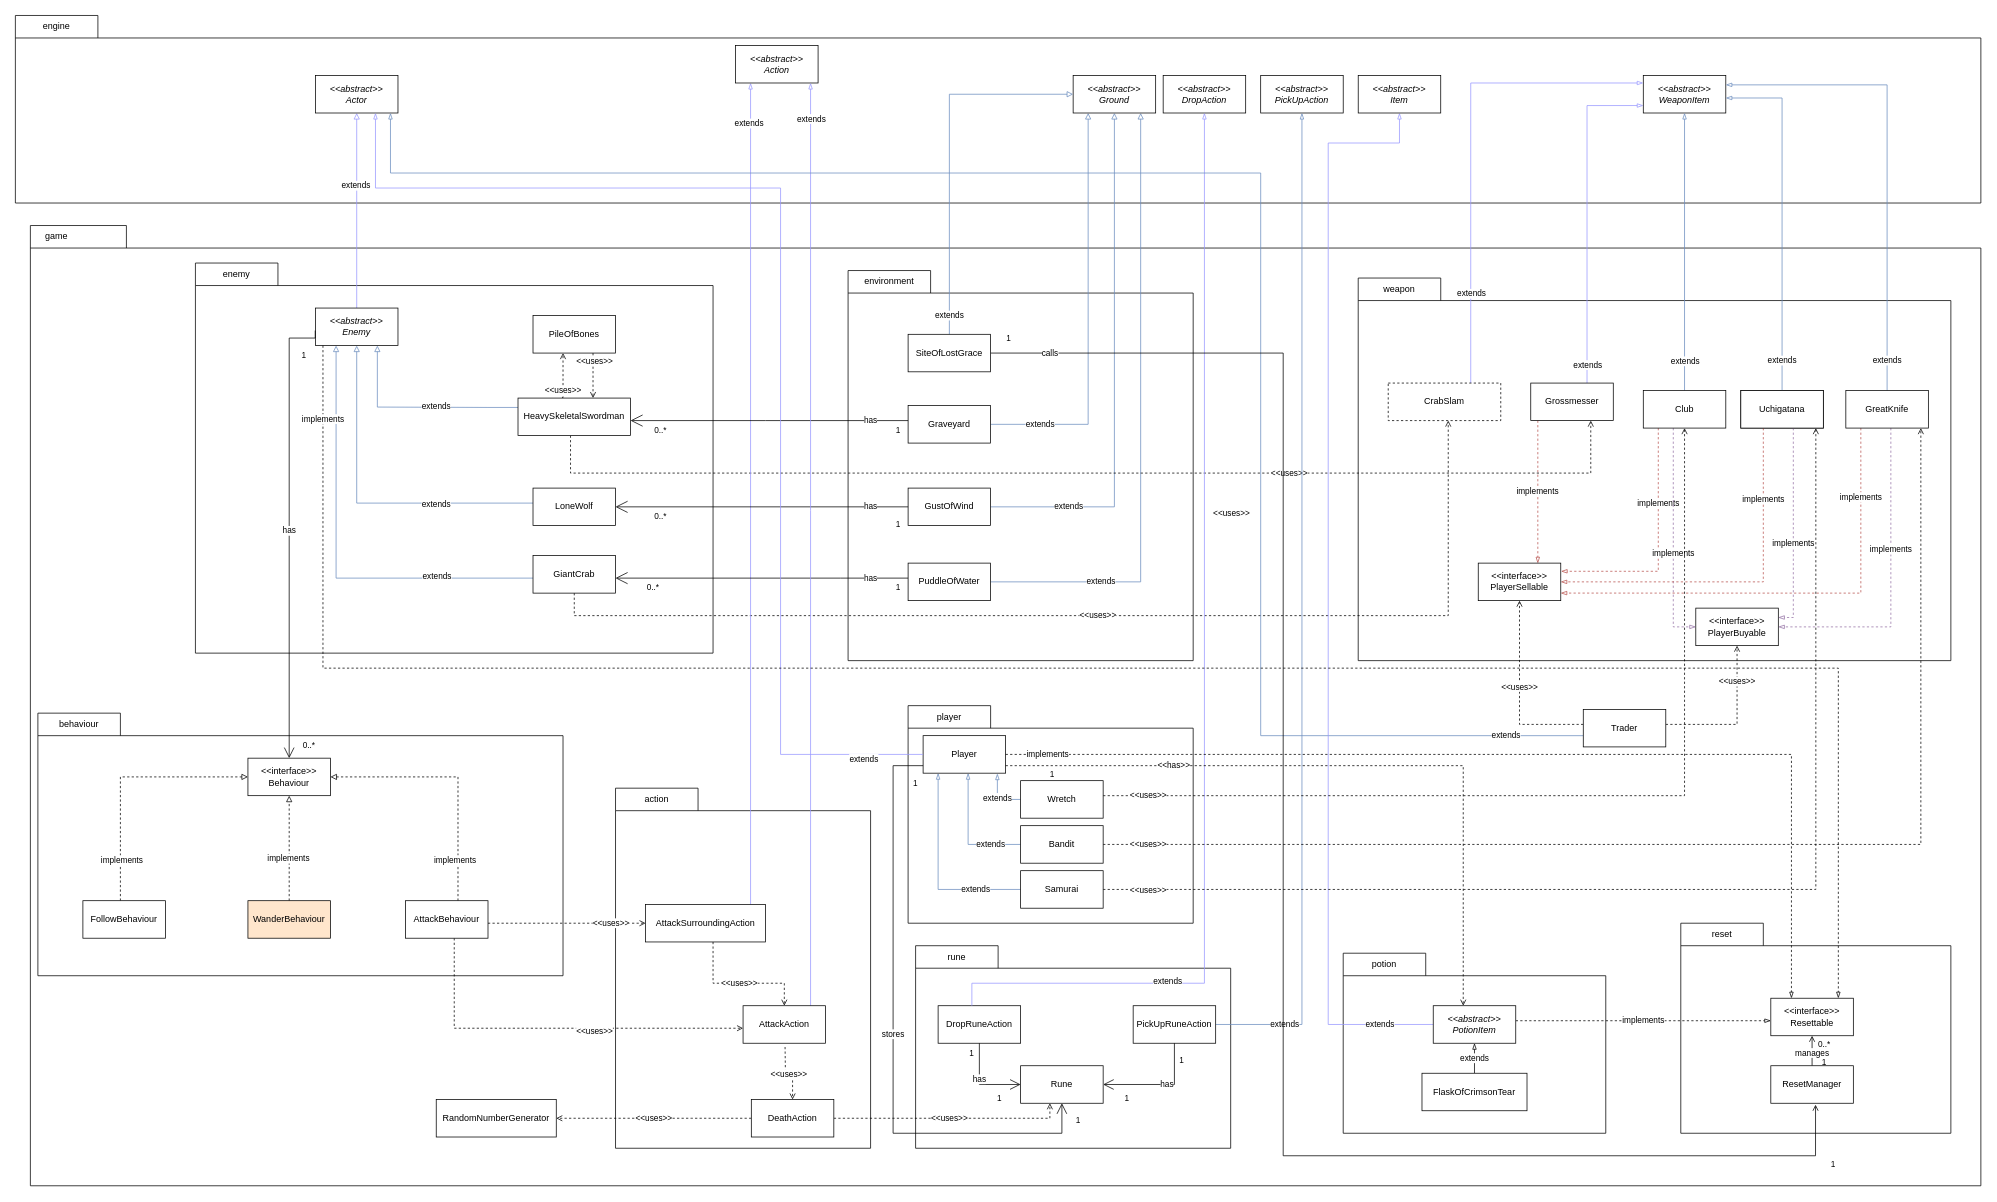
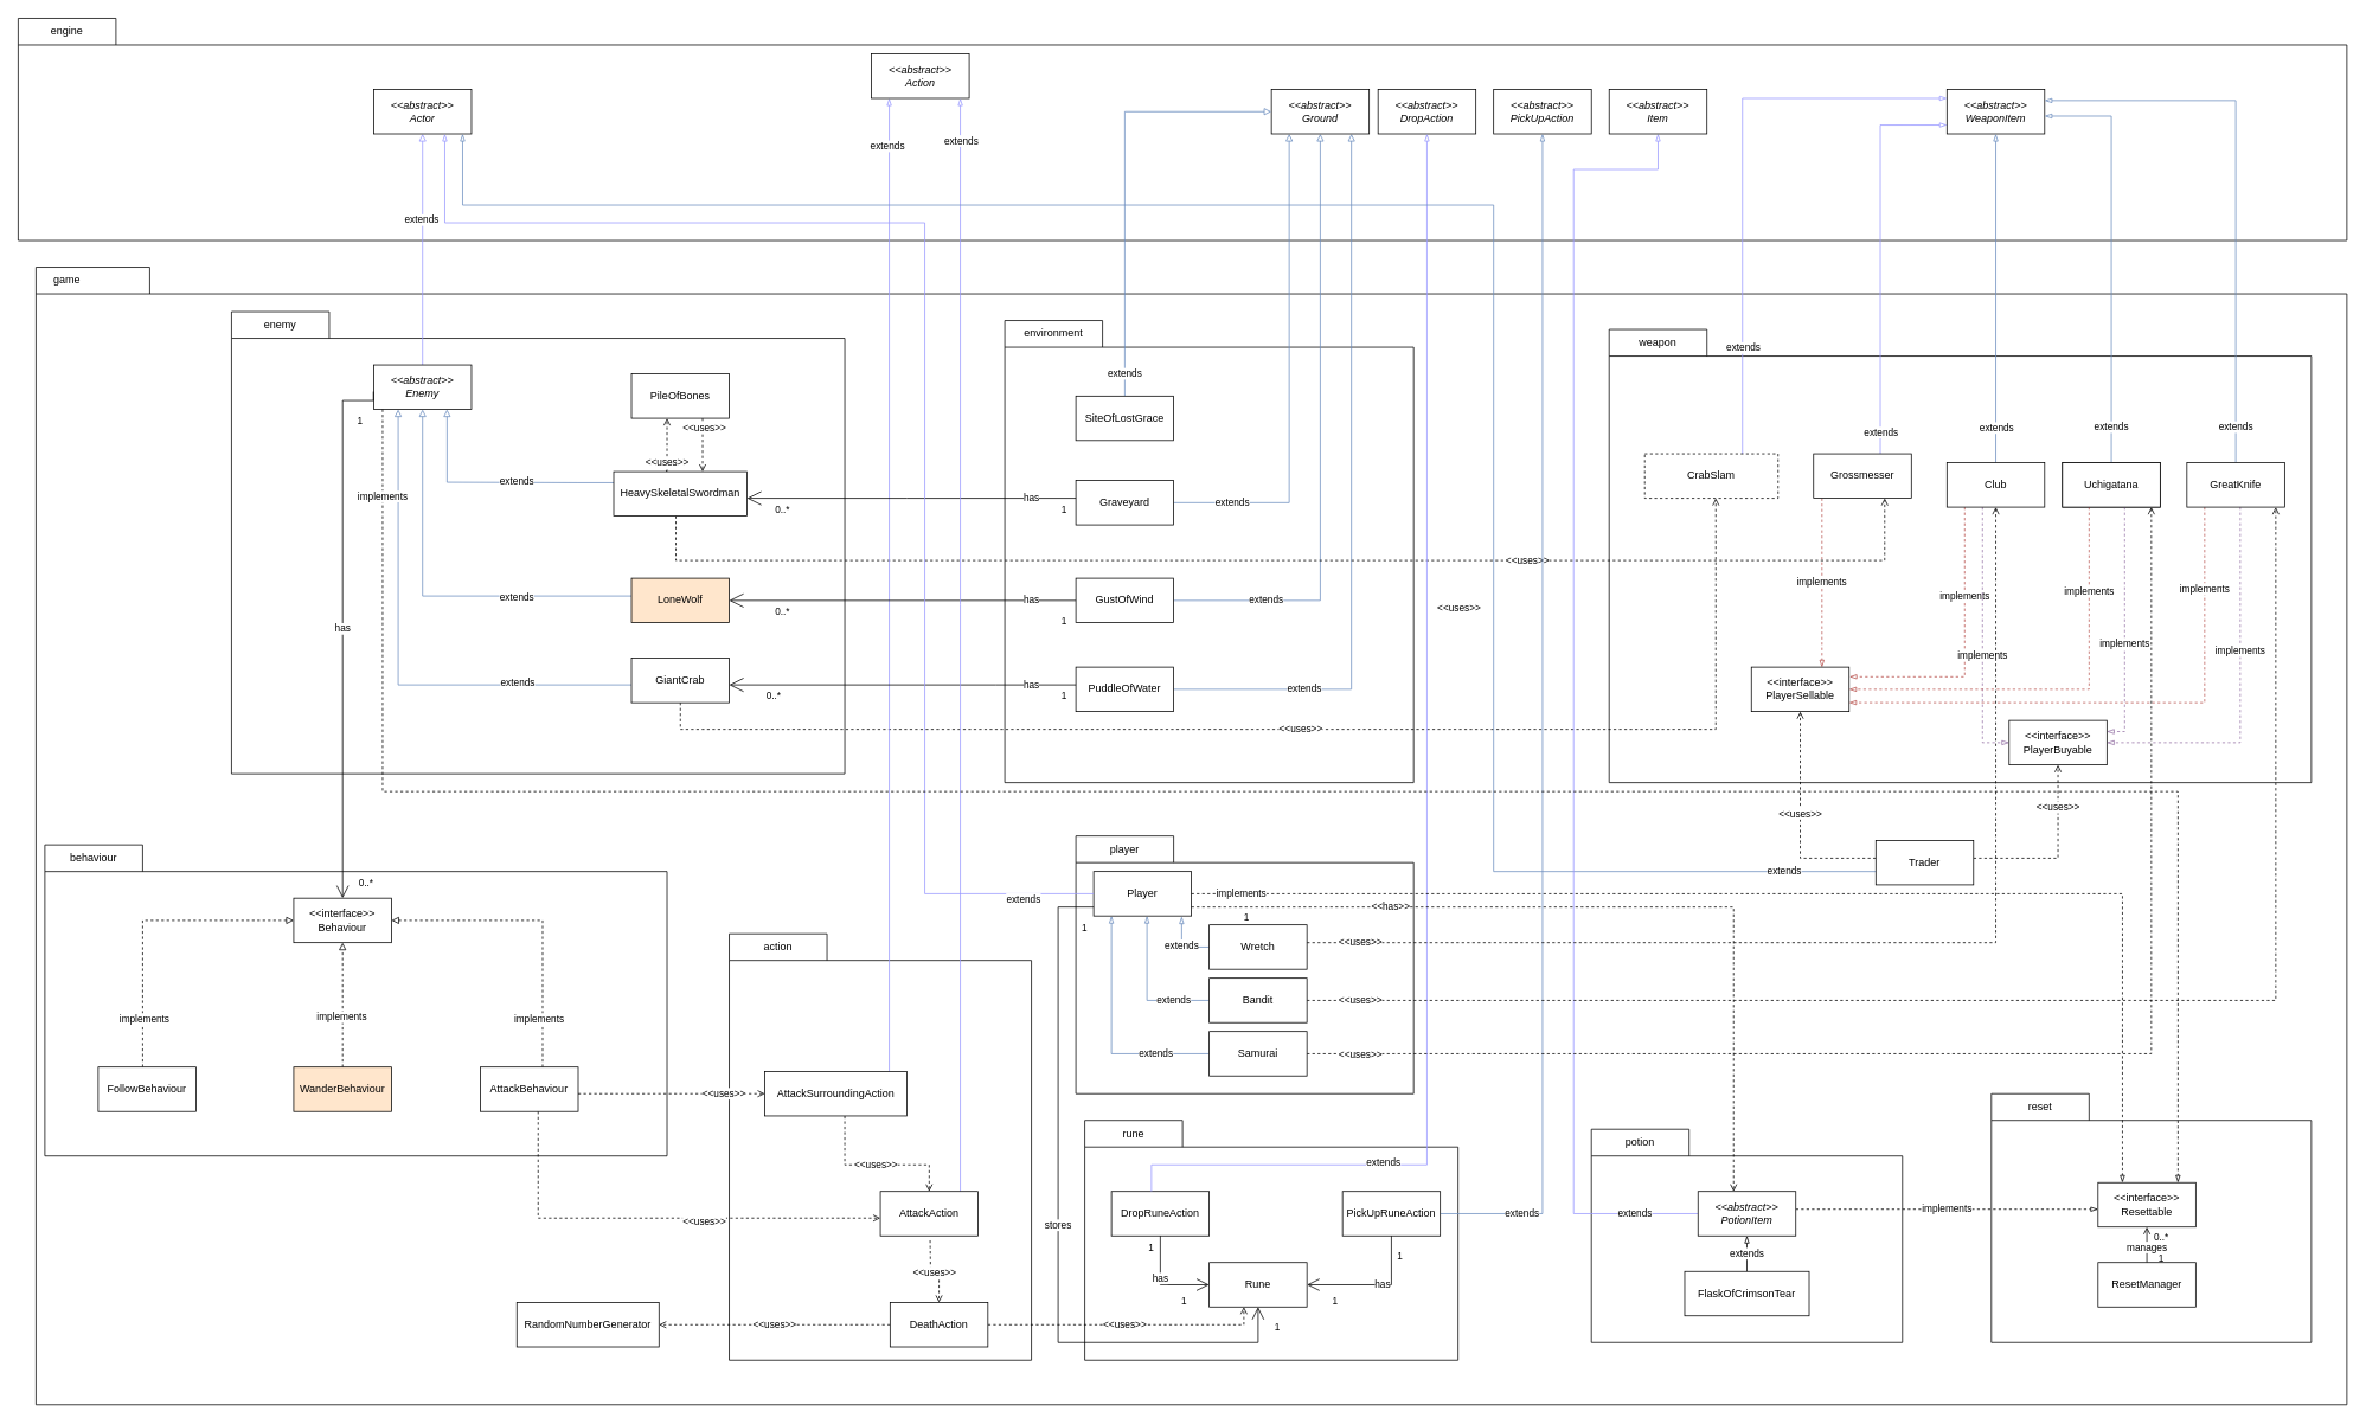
- <mxCell id="26" value="LoneWolf" style="html=1;whiteSpace=wrap;" parent="7" vertex="1"><mxGeometry x="710" y="650" width="110" height="50" as="geometry" /></mxCell>
+ <mxCell id="26" value="LoneWolf" style="html=1;whiteSpace=wrap;fillColor=#ffe6cc;" parent="7" vertex="1"><mxGeometry x="710" y="650" width="110" height="50" as="geometry" /></mxCell>
- <mxCell id="150" value="calls" style="edgeStyle=orthogonalEdgeStyle;rounded=0;orthogonalLoop=1;jettySize=auto;html=1;entryX=0.542;entryY=1.038;entryDx=0;entryDy=0;entryPerimeter=0;endArrow=open;endFill=0;" parent="7" source="154" target="144" edge="1"><mxGeometry x="-0.929" relative="1" as="geometry"><Array as="points"><mxPoint x="1710" y="470" /><mxPoint x="1710" y="1540" /><mxPoint x="2420" y="1540" /></Array><mxPoint as="offset" /></mxGeometry></mxCell>
- <mxCell id="151" value="1" style="edgeLabel;html=1;align=center;verticalAlign=middle;resizable=0;points=[];" parent="150" vertex="1" connectable="0"><mxGeometry x="-0.975" relative="1" as="geometry"><mxPoint x="-5" y="-20" as="offset" /></mxGeometry></mxCell>
- <mxCell id="152" value="1" style="edgeLabel;html=1;align=center;verticalAlign=middle;resizable=0;points=[];" parent="150" vertex="1" connectable="0"><mxGeometry x="0.936" y="-1" relative="1" as="geometry"><mxPoint x="26" y="9" as="offset" /></mxGeometry></mxCell>
